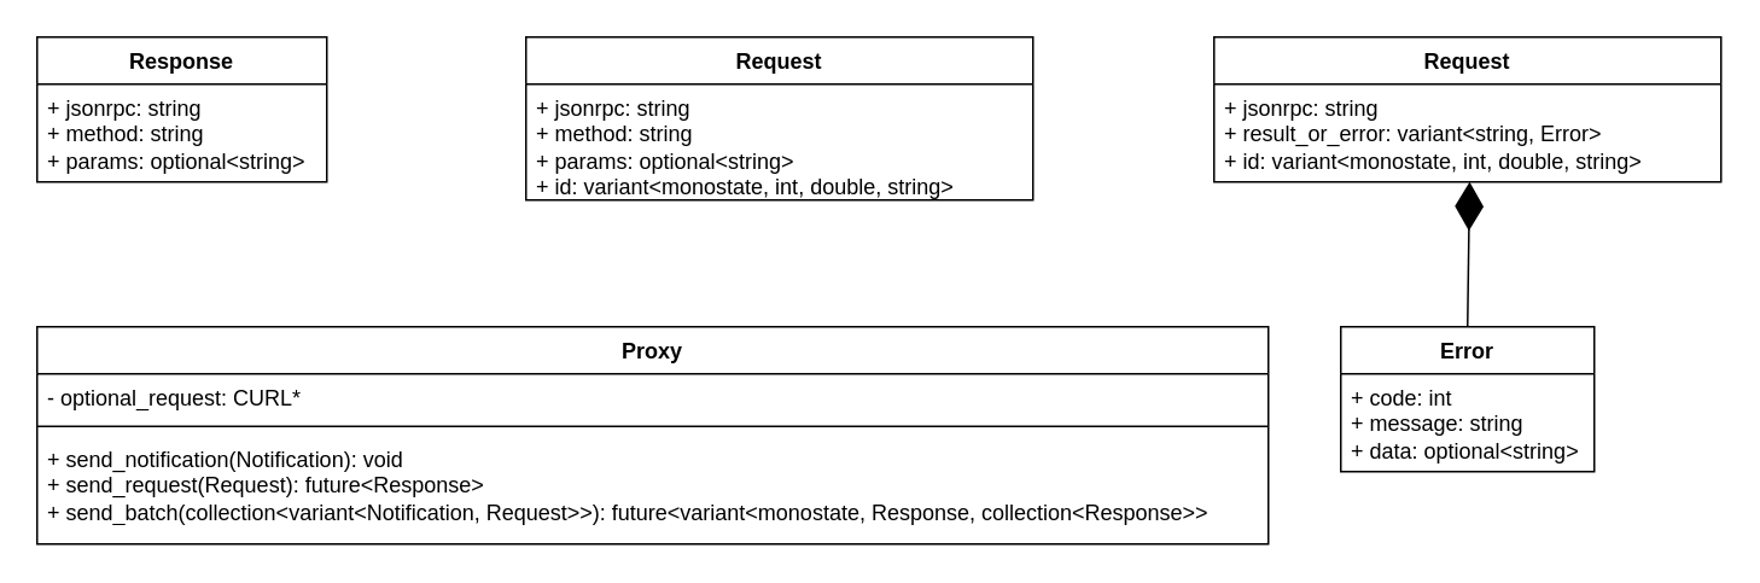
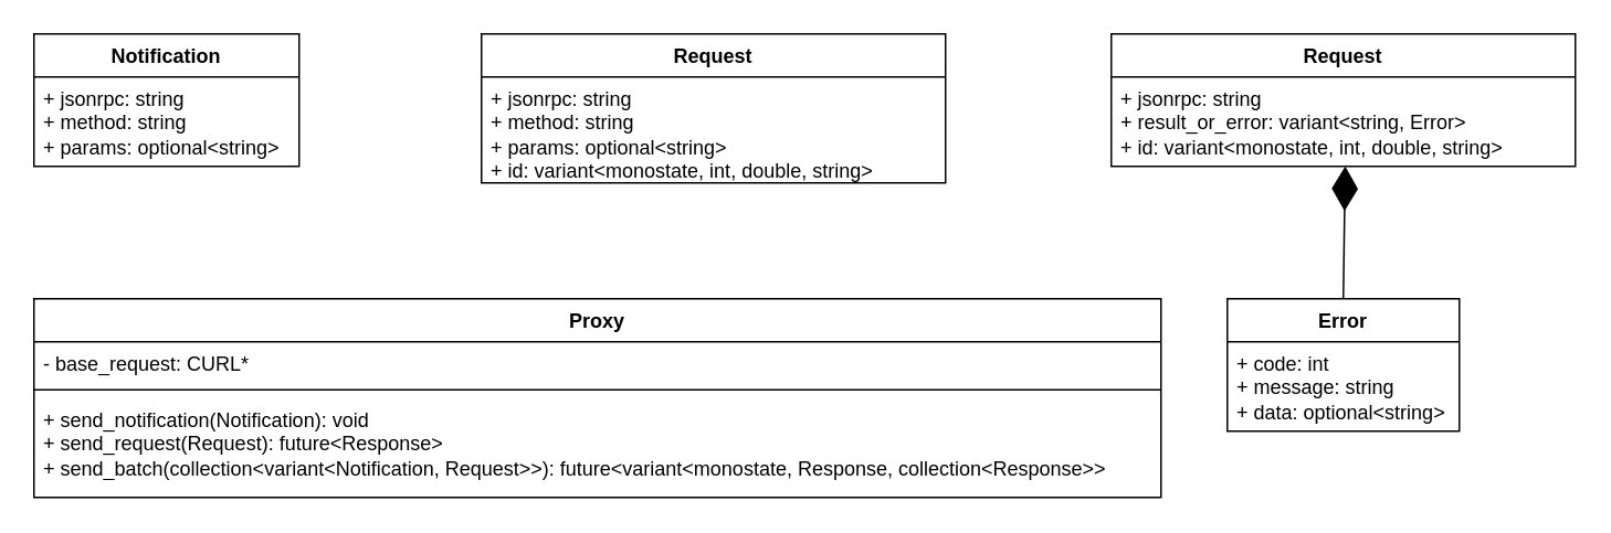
- <mxCell id="6" value="Response" style="swimlane;fontStyle=1;align=center;verticalAlign=top;childLayout=stackLayout;horizontal=1;startSize=26;horizontalStack=0;resizeParent=1;resizeParentMax=0;resizeLast=0;collapsible=1;marginBottom=0;whiteSpace=wrap;html=1;" vertex="1" parent="1"><mxGeometry x="20" y="20" width="160" height="80" as="geometry" /></mxCell>
+ <mxCell id="6" value="Notification" style="swimlane;fontStyle=1;align=center;verticalAlign=top;childLayout=stackLayout;horizontal=1;startSize=26;horizontalStack=0;resizeParent=1;resizeParentMax=0;resizeLast=0;collapsible=1;marginBottom=0;whiteSpace=wrap;html=1;" vertex="1" parent="1"><mxGeometry x="20" y="20" width="160" height="80" as="geometry" /></mxCell>
- <mxCell id="3" value="&lt;div&gt;&lt;span style=&quot;background-color: initial;&quot;&gt;- optional_request: CURL*&lt;/span&gt;&lt;br&gt;&lt;/div&gt;" style="text;strokeColor=none;fillColor=none;align=left;verticalAlign=top;spacingLeft=4;spacingRight=4;overflow=hidden;rotatable=0;points=[[0,0.5],[1,0.5]];portConstraint=eastwest;whiteSpace=wrap;html=1;" parent="2" vertex="1"><mxGeometry y="26" width="680" height="24" as="geometry" /></mxCell>
+ <mxCell id="3" value="&lt;div&gt;&lt;span style=&quot;background-color: initial;&quot;&gt;- base_request: CURL*&lt;/span&gt;&lt;br&gt;&lt;/div&gt;" style="text;strokeColor=none;fillColor=none;align=left;verticalAlign=top;spacingLeft=4;spacingRight=4;overflow=hidden;rotatable=0;points=[[0,0.5],[1,0.5]];portConstraint=eastwest;whiteSpace=wrap;html=1;" parent="2" vertex="1"><mxGeometry y="26" width="680" height="24" as="geometry" /></mxCell>
